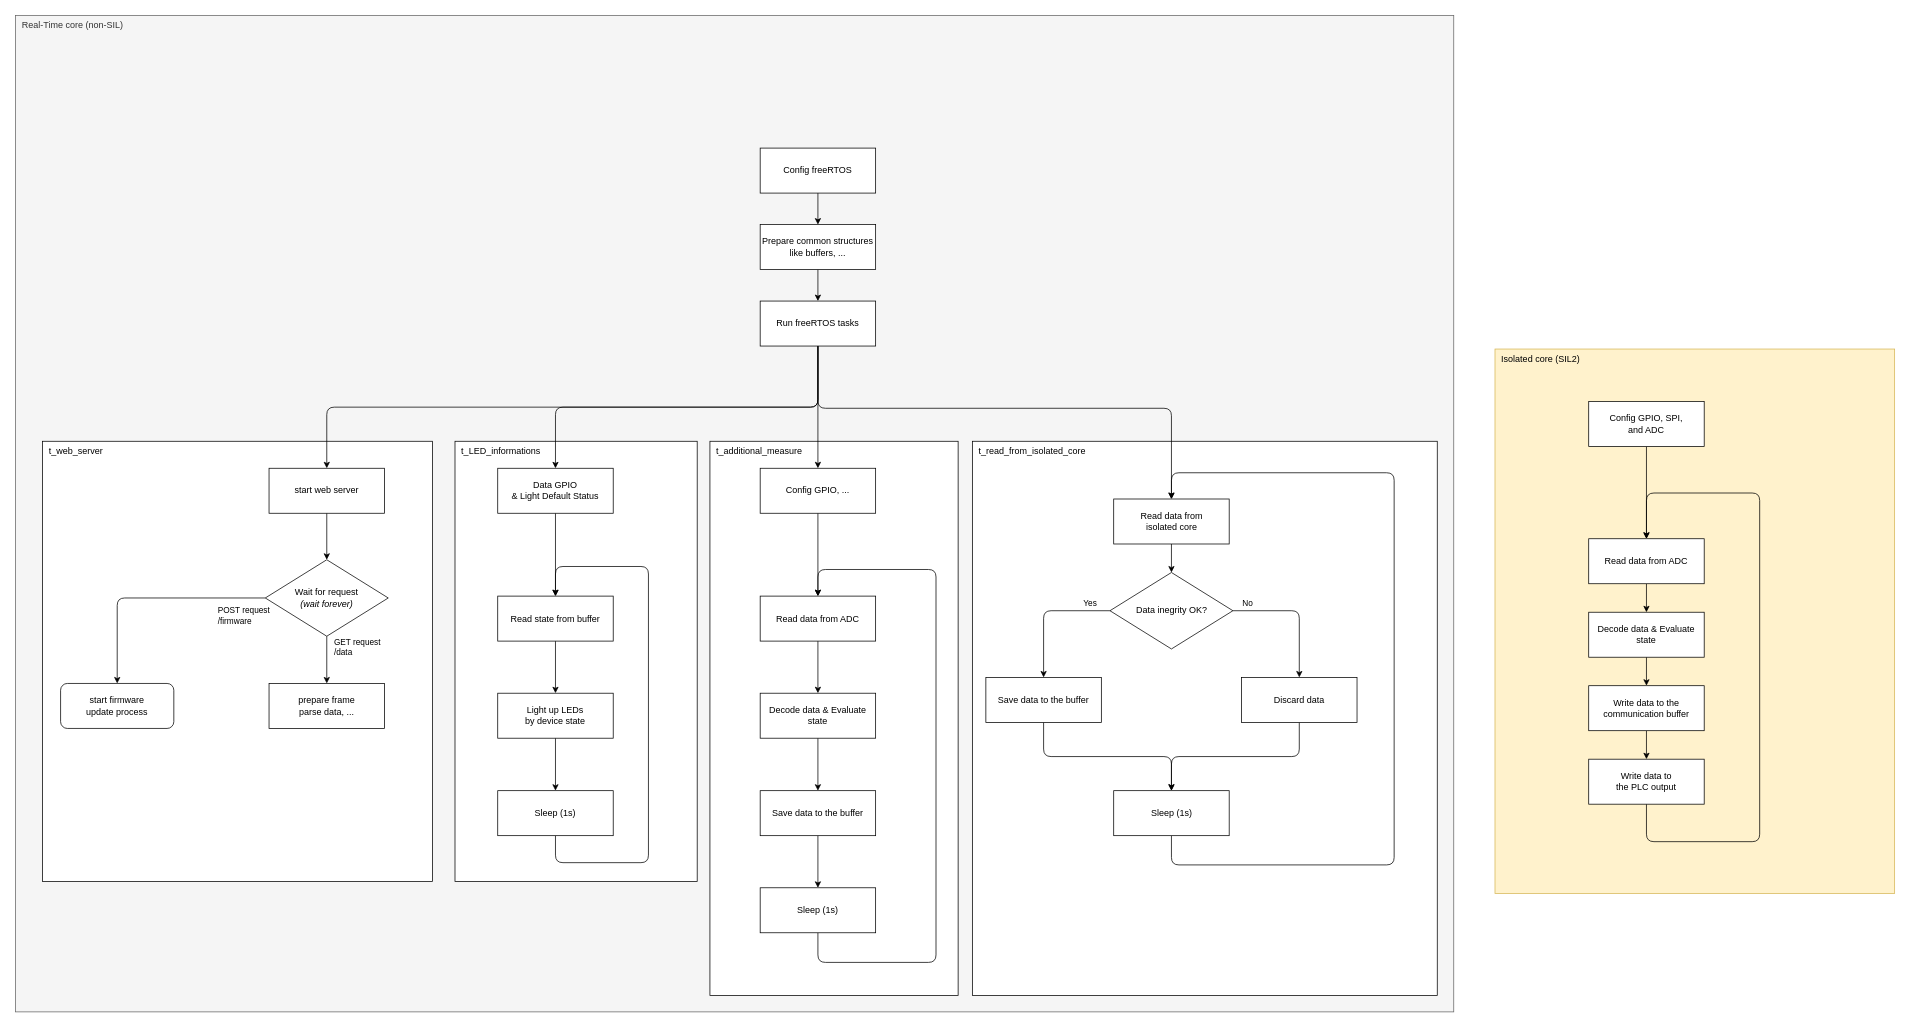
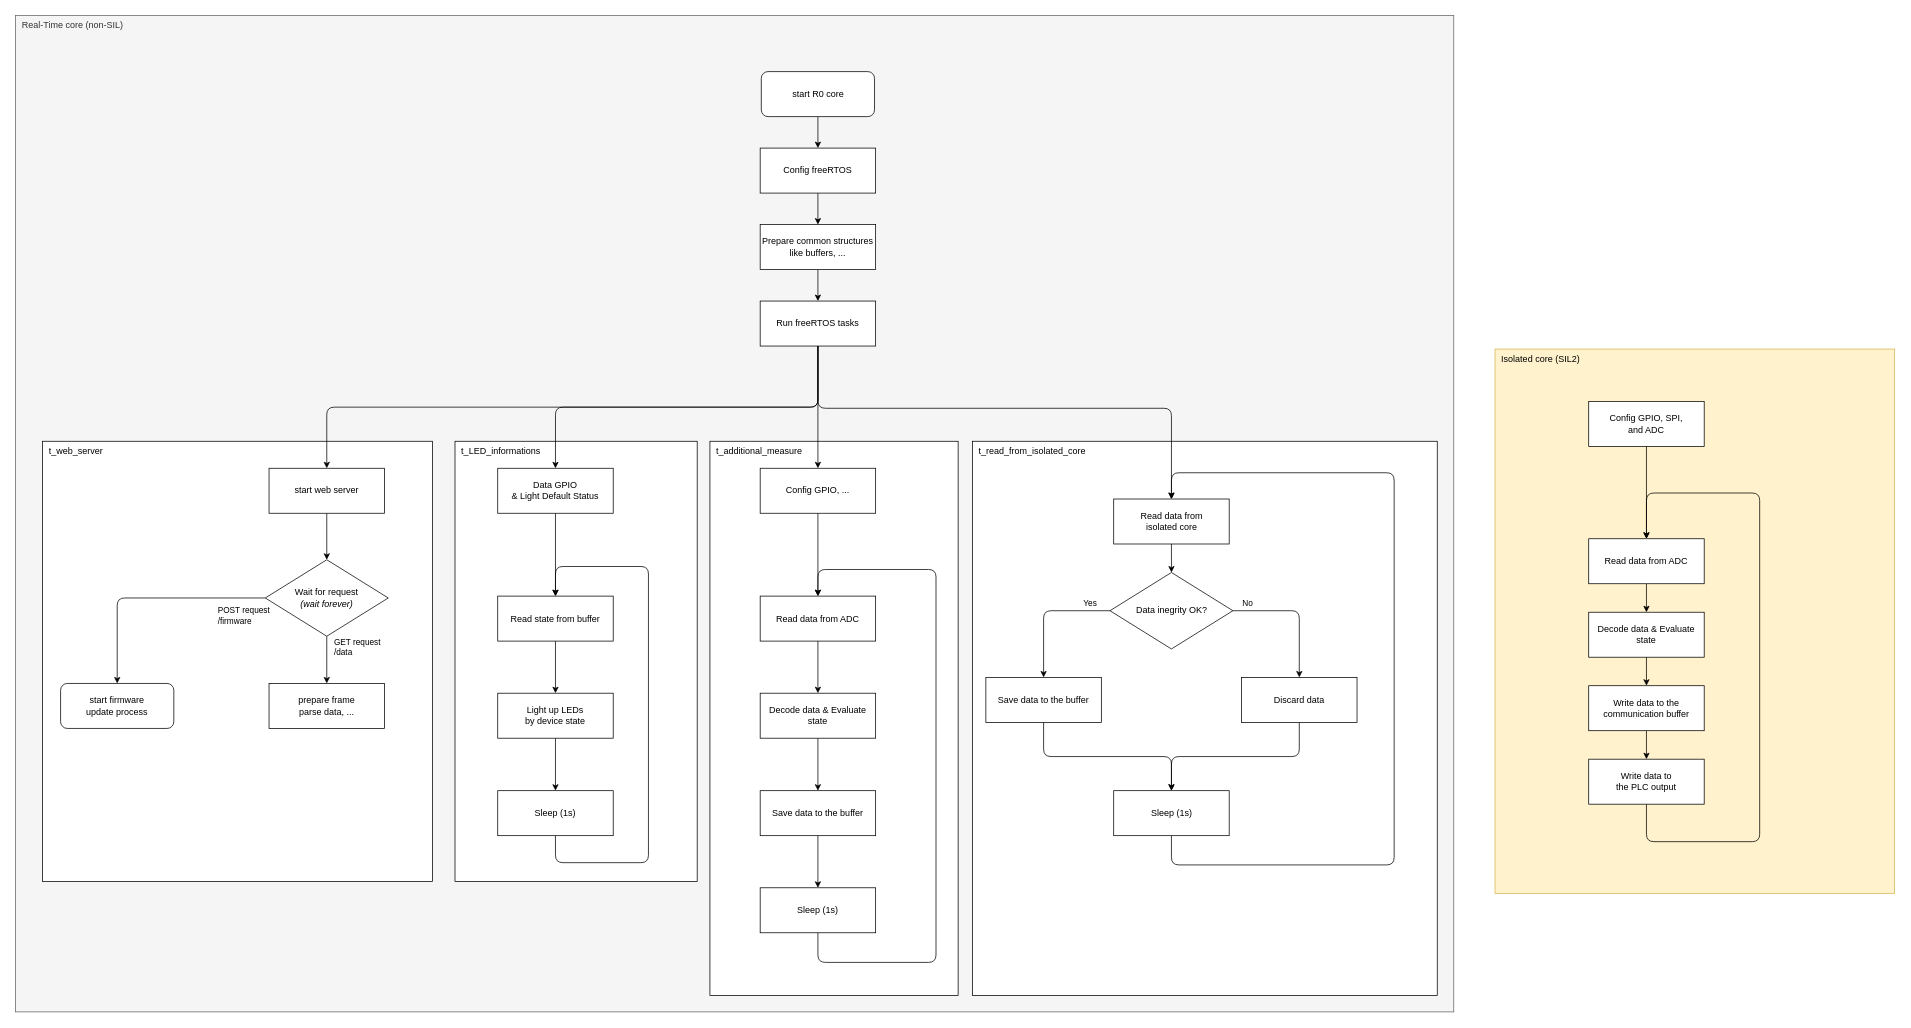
+ <mxCell id="59" value="start R0 core" style="rounded=1;whiteSpace=wrap;html=1;" vertex="1" parent="1"><mxGeometry x="1014.5" y="95" width="151" height="60" as="geometry" /></mxCell>
+ <mxCell id="58" style="edgeStyle=none;html=1;exitX=0.5;exitY=1;exitDx=0;exitDy=0;" edge="1" parent="1" source="59" target="61"><mxGeometry relative="1" as="geometry" /></mxCell>
